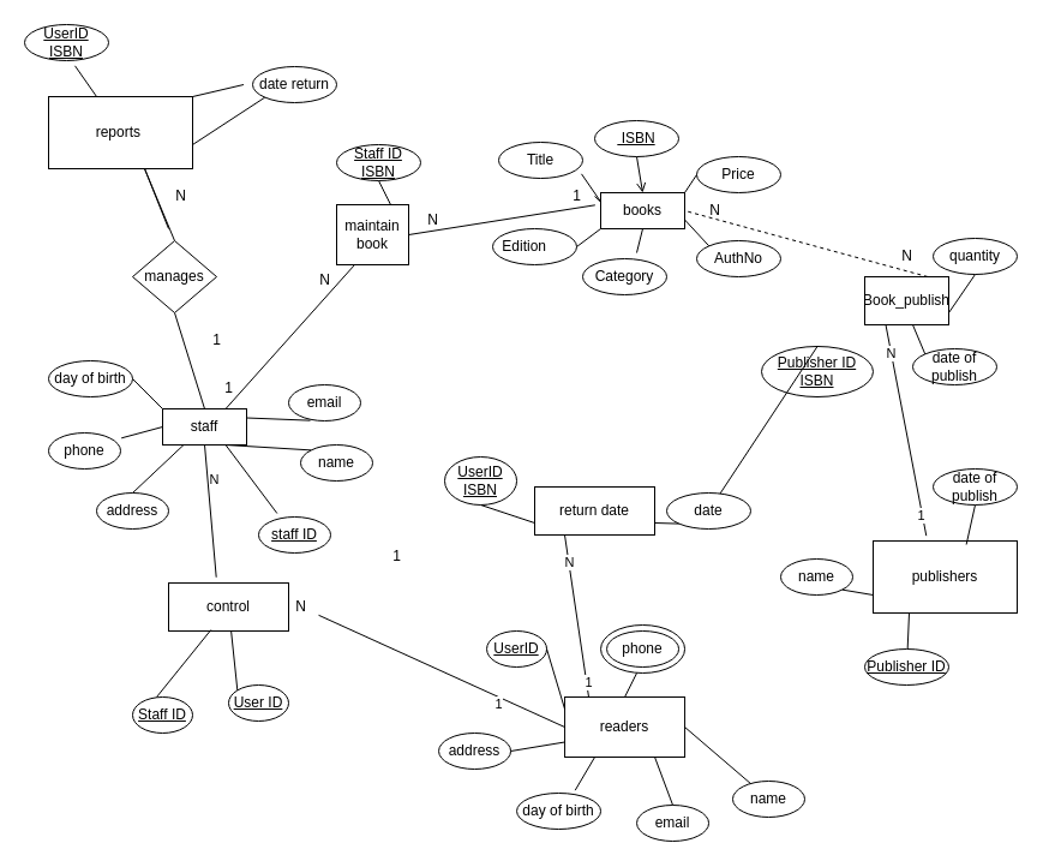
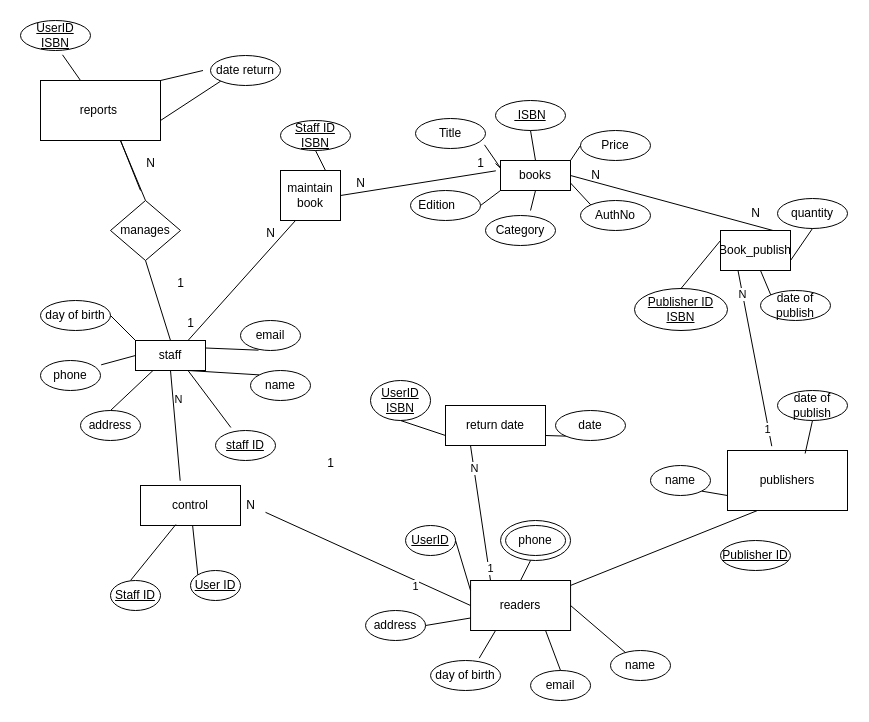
- <mxCell id="58" value="" style="endArrow=open;html=1;rounded=0;entryX=0.5;entryY=0;entryDx=0;entryDy=0;exitX=0.5;exitY=1;exitDx=0;exitDy=0;" edge="1" parent="1" source="53" target="8"><mxGeometry width="50" height="50" relative="1" as="geometry"><mxPoint x="530" y="140" as="sourcePoint" /><mxPoint x="510" y="178" as="targetPoint" /></mxGeometry></mxCell>
+ <mxCell id="58" value="" style="endArrow=none;html=1;rounded=0;entryX=0.5;entryY=0;entryDx=0;entryDy=0;exitX=0.5;exitY=1;exitDx=0;exitDy=0;" edge="1" parent="1" source="53" target="8"><mxGeometry width="50" height="50" relative="1" as="geometry"><mxPoint x="530" y="140" as="sourcePoint" /><mxPoint x="510" y="178" as="targetPoint" /></mxGeometry></mxCell>
- <mxCell id="66" value="" style="endArrow=none;html=1;rounded=0;entryX=1;entryY=0.5;entryDx=0;entryDy=0;exitX=0.75;exitY=0;exitDx=0;exitDy=0;dashed=1;" edge="1" parent="1" source="10" target="8"><mxGeometry width="50" height="50" relative="1" as="geometry"><mxPoint x="600" y="214" as="sourcePoint" /><mxPoint x="580" y="193" as="targetPoint" /></mxGeometry></mxCell>
+ <mxCell id="66" value="" style="endArrow=none;html=1;rounded=0;entryX=1;entryY=0.5;entryDx=0;entryDy=0;exitX=0.75;exitY=0;exitDx=0;exitDy=0;" edge="1" parent="1" source="10" target="8"><mxGeometry width="50" height="50" relative="1" as="geometry"><mxPoint x="600" y="214" as="sourcePoint" /><mxPoint x="580" y="193" as="targetPoint" /></mxGeometry></mxCell>
- <mxCell id="72" value="" style="endArrow=none;html=1;rounded=0;exitX=0.5;exitY=0;exitDx=0;exitDy=0;" edge="1" parent="1" source="69" target="90"><mxGeometry width="50" height="50" relative="1" as="geometry"><mxPoint x="600" y="214" as="sourcePoint" /><mxPoint x="580" y="193" as="targetPoint" /></mxGeometry></mxCell>
+ <mxCell id="72" value="" style="endArrow=none;html=1;rounded=0;entryX=0;entryY=0.25;entryDx=0;entryDy=0;exitX=0.5;exitY=0;exitDx=0;exitDy=0;" edge="1" parent="1" source="69" target="10"><mxGeometry width="50" height="50" relative="1" as="geometry"><mxPoint x="600" y="214" as="sourcePoint" /><mxPoint x="580" y="193" as="targetPoint" /></mxGeometry></mxCell>
- <mxCell id="97" value="" style="endArrow=none;html=1;rounded=0;exitX=0.25;exitY=1;exitDx=0;exitDy=0;" edge="1" parent="1" source="11" target="96"><mxGeometry width="50" height="50" relative="1" as="geometry"><mxPoint x="580" y="615" as="sourcePoint" /><mxPoint x="634.944" y="662.043" as="targetPoint" /></mxGeometry></mxCell>
+ <mxCell id="97" value="" style="endArrow=none;html=1;rounded=0;exitX=0.25;exitY=1;exitDx=0;exitDy=0;" edge="1" parent="1" source="11" target="7"><mxGeometry width="50" height="50" relative="1" as="geometry"><mxPoint x="580" y="615" as="sourcePoint" /><mxPoint x="634.944" y="662.043" as="targetPoint" /></mxGeometry></mxCell>
